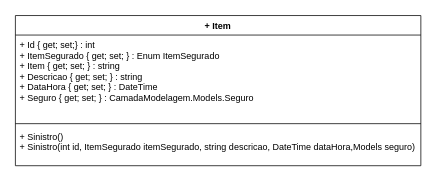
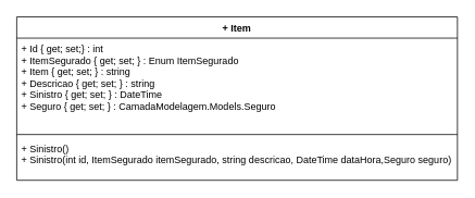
- <mxCell id="3" value="+ Id { get; set;} : int&#10;+ ItemSegurado { get; set; } : Enum ItemSegurado&#10;+ Item { get; set; } : string&#10;+ Descricao { get; set; } : string&#10;+ DataHora { get; set; } : DateTime&#10;+ Seguro { get; set; } : CamadaModelagem.Models.Seguro" style="text;strokeColor=none;fillColor=none;align=left;verticalAlign=top;spacingLeft=4;spacingRight=4;overflow=hidden;rotatable=0;points=[[0,0.5],[1,0.5]];portConstraint=eastwest;" parent="2" vertex="1"><mxGeometry y="26" width="540" height="114" as="geometry" /></mxCell>
+ <mxCell id="3" value="+ Id { get; set;} : int&#10;+ ItemSegurado { get; set; } : Enum ItemSegurado&#10;+ Item { get; set; } : string&#10;+ Descricao { get; set; } : string&#10;+ Sinistro { get; set; } : DateTime&#10;+ Seguro { get; set; } : CamadaModelagem.Models.Seguro" style="text;strokeColor=none;fillColor=none;align=left;verticalAlign=top;spacingLeft=4;spacingRight=4;overflow=hidden;rotatable=0;points=[[0,0.5],[1,0.5]];portConstraint=eastwest;" parent="2" vertex="1"><mxGeometry y="26" width="540" height="114" as="geometry" /></mxCell>
- <mxCell id="5" value="+ Sinistro()&#10;+ Sinistro(int id, ItemSegurado itemSegurado, string descricao, DateTime dataHora,Models seguro)" style="text;strokeColor=none;fillColor=none;align=left;verticalAlign=top;spacingLeft=4;spacingRight=4;overflow=hidden;rotatable=0;points=[[0,0.5],[1,0.5]];portConstraint=eastwest;" parent="2" vertex="1"><mxGeometry y="148" width="540" height="52" as="geometry" /></mxCell>
+ <mxCell id="5" value="+ Sinistro()&#10;+ Sinistro(int id, ItemSegurado itemSegurado, string descricao, DateTime dataHora,Seguro seguro)" style="text;strokeColor=none;fillColor=none;align=left;verticalAlign=top;spacingLeft=4;spacingRight=4;overflow=hidden;rotatable=0;points=[[0,0.5],[1,0.5]];portConstraint=eastwest;" parent="2" vertex="1"><mxGeometry y="148" width="540" height="52" as="geometry" /></mxCell>
